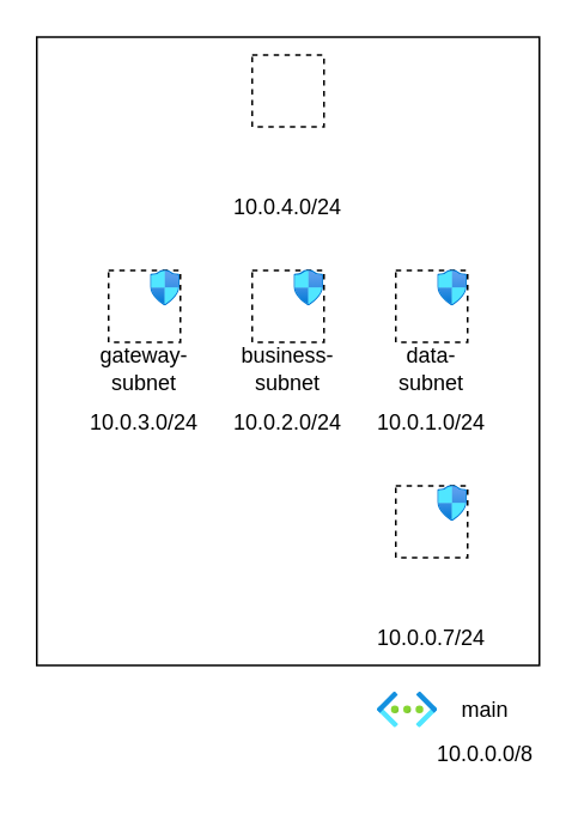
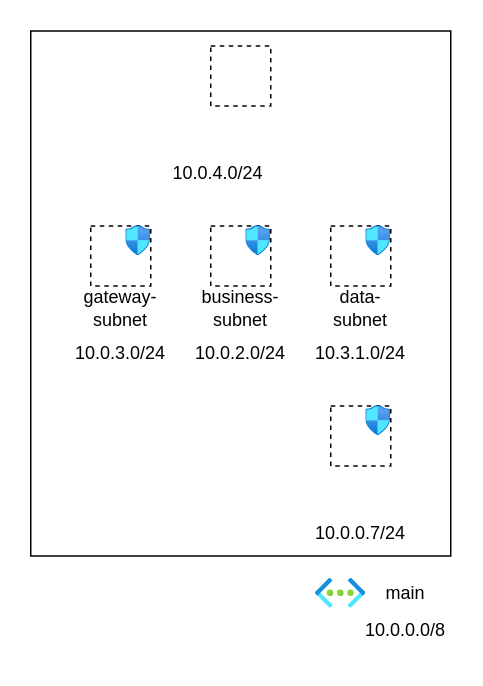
- <mxCell id="18" value="10.0.4.0/24" style="text;html=1;strokeColor=none;fillColor=none;align=center;verticalAlign=middle;whiteSpace=wrap;rounded=0;" vertex="1" parent="1"><mxGeometry x="115" y="100" width="90" height="30" as="geometry" /></mxCell>
+ <mxCell id="18" value="10.0.4.0/24" style="text;html=1;strokeColor=none;fillColor=none;align=center;verticalAlign=middle;whiteSpace=wrap;rounded=0;" vertex="1" parent="1"><mxGeometry x="100" y="100" width="90" height="30" as="geometry" /></mxCell>
- <mxCell id="10" value="10.0.1.0/24" style="text;html=1;strokeColor=none;fillColor=none;align=center;verticalAlign=middle;whiteSpace=wrap;rounded=0;" vertex="1" parent="1"><mxGeometry x="195" y="220" width="90" height="30" as="geometry" /></mxCell>
+ <mxCell id="10" value="10.3.1.0/24" style="text;html=1;strokeColor=none;fillColor=none;align=center;verticalAlign=middle;whiteSpace=wrap;rounded=0;" vertex="1" parent="1"><mxGeometry x="195" y="220" width="90" height="30" as="geometry" /></mxCell>
